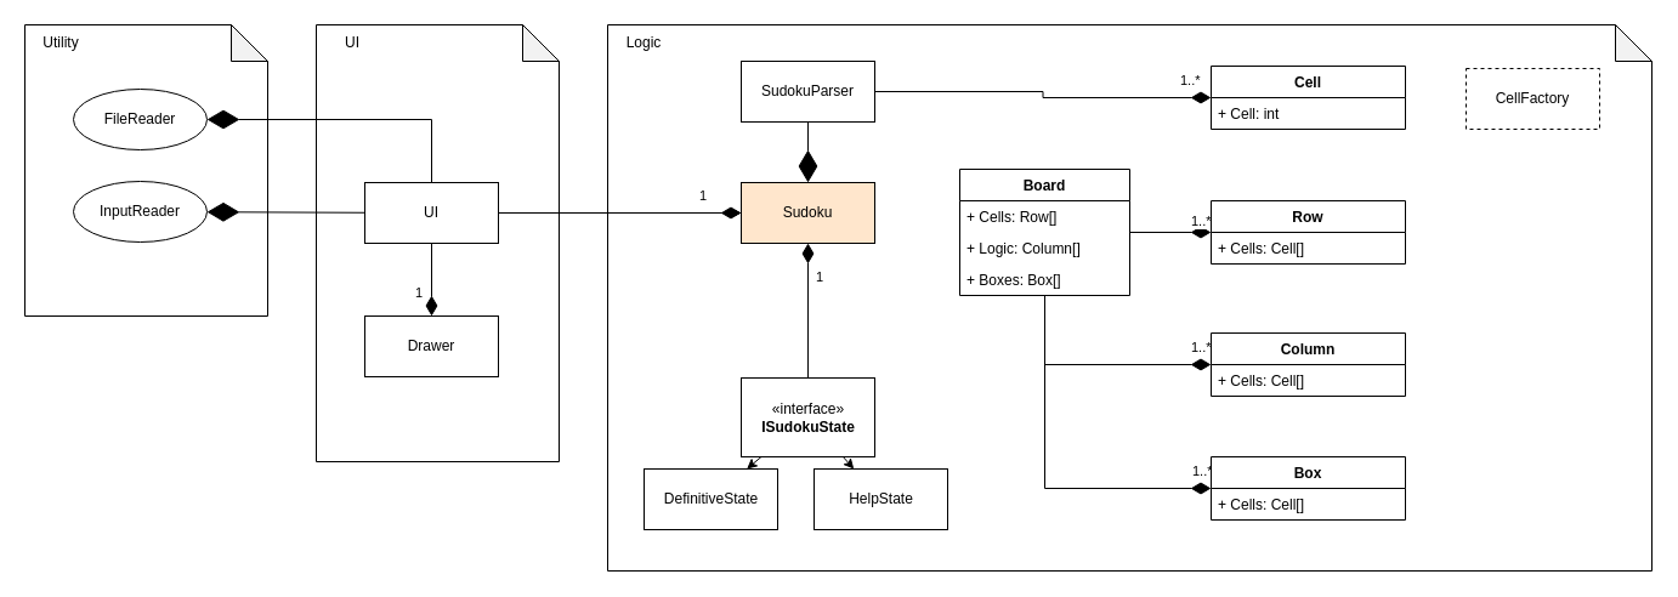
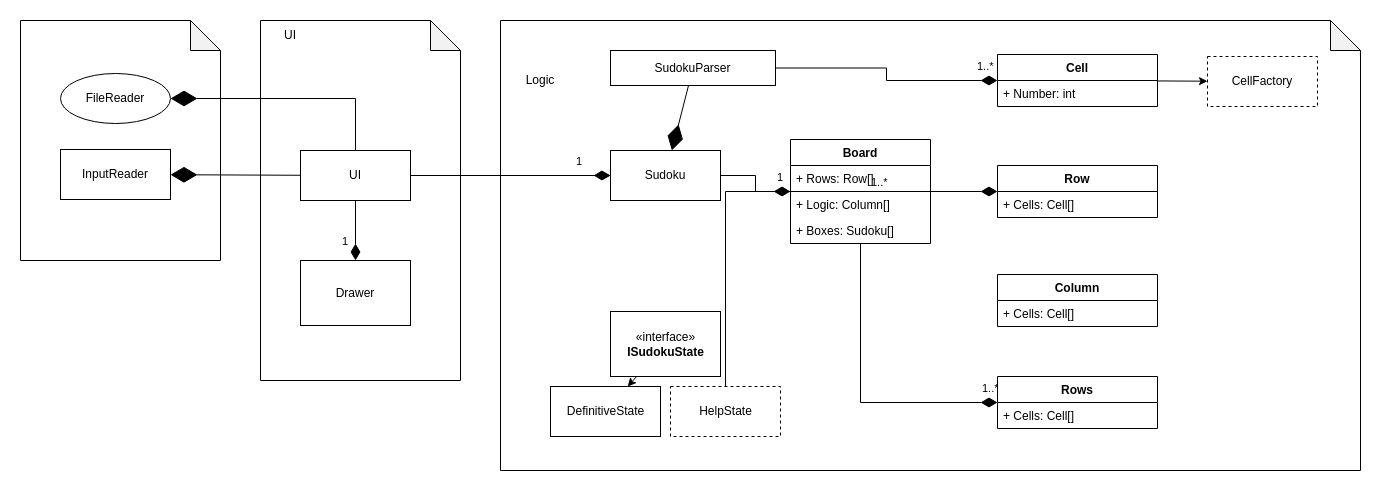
- <mxCell id="40" value="Utility" style="text;html=1;strokeColor=none;fillColor=none;align=center;verticalAlign=middle;whiteSpace=wrap;rounded=0;" vertex="1" parent="1"><mxGeometry x="20" y="20" width="60" height="30" as="geometry" /></mxCell>
- <mxCell id="39" value="Logic" style="text;html=1;strokeColor=none;fillColor=none;align=center;verticalAlign=middle;whiteSpace=wrap;rounded=0;" parent="1" vertex="1"><mxGeometry x="500" y="20" width="60" height="30" as="geometry" /></mxCell>
+ <mxCell id="39" value="Logic" style="text;html=1;strokeColor=none;fillColor=none;align=center;verticalAlign=middle;whiteSpace=wrap;rounded=0;" parent="1" vertex="1"><mxGeometry x="510" y="65" width="60" height="30" as="geometry" /></mxCell>
- <mxCell id="41" value="SudokuParser" style="rounded=0;whiteSpace=wrap;html=1;" vertex="1" parent="1"><mxGeometry x="610" y="50" width="110" height="50" as="geometry" /></mxCell>
+ <mxCell id="41" value="SudokuParser" style="rounded=0;whiteSpace=wrap;html=1;" vertex="1" parent="1"><mxGeometry x="610" y="50" width="165" height="35" as="geometry" /></mxCell>
+ <mxCell id="20" value="" style="endArrow=classic;html=1;rounded=0;" parent="1" source="21" target="19" edge="1"><mxGeometry width="50" height="50" relative="1" as="geometry"><mxPoint x="1130" y="106" as="sourcePoint" /><mxPoint x="1180" y="56" as="targetPoint" /></mxGeometry></mxCell>
- <mxCell id="22" value="+ Cell: int" style="text;strokeColor=none;fillColor=none;align=left;verticalAlign=top;spacingLeft=4;spacingRight=4;overflow=hidden;rotatable=0;points=[[0,0.5],[1,0.5]];portConstraint=eastwest;" parent="21" vertex="1"><mxGeometry y="26" width="160" height="26" as="geometry" /></mxCell>
+ <mxCell id="22" value="+ Number: int" style="text;strokeColor=none;fillColor=none;align=left;verticalAlign=top;spacingLeft=4;spacingRight=4;overflow=hidden;rotatable=0;points=[[0,0.5],[1,0.5]];portConstraint=eastwest;" parent="21" vertex="1"><mxGeometry y="26" width="160" height="26" as="geometry" /></mxCell>
- <mxCell id="8" value="InputReader" style="ellipse;whiteSpace=wrap;html=1;" parent="1" vertex="1"><mxGeometry y="149" width="110" height="50" as="geometry" x="60" /></mxCell>
+ <mxCell id="8" value="InputReader" style="rounded=0;whiteSpace=wrap;html=1;" parent="1" vertex="1"><mxGeometry y="149" width="110" height="50" as="geometry" x="60" /></mxCell>
- <mxCell id="5" value="Sudoku" style="rounded=0;whiteSpace=wrap;html=1;fillColor=#ffe6cc;" parent="1" vertex="1"><mxGeometry x="610" y="150" width="110" height="50" as="geometry" /></mxCell>
+ <mxCell id="5" value="Sudoku" style="rounded=0;whiteSpace=wrap;html=1;" parent="1" vertex="1"><mxGeometry x="610" y="150" width="110" height="50" as="geometry" /></mxCell>
+ <mxCell id="12" value="1" style="endArrow=none;html=1;endSize=12;startArrow=diamondThin;startSize=14;startFill=1;edgeStyle=orthogonalEdgeStyle;align=left;verticalAlign=bottom;rounded=0;entryX=1;entryY=0.5;entryDx=0;entryDy=0;endFill=0;" parent="1" source="34" target="5" edge="1"><mxGeometry x="-0.644" y="-5" relative="1" as="geometry"><mxPoint x="503" y="201" as="sourcePoint" /><mxPoint x="430" y="201" as="targetPoint" /><mxPoint as="offset" /></mxGeometry></mxCell>
- <mxCell id="35" value="+ Cells: Row[]" style="text;strokeColor=none;fillColor=none;align=left;verticalAlign=top;spacingLeft=4;spacingRight=4;overflow=hidden;rotatable=0;points=[[0,0.5],[1,0.5]];portConstraint=eastwest;" parent="34" vertex="1"><mxGeometry y="26" width="140" height="26" as="geometry" /></mxCell>
+ <mxCell id="35" value="+ Rows: Row[]" style="text;strokeColor=none;fillColor=none;align=left;verticalAlign=top;spacingLeft=4;spacingRight=4;overflow=hidden;rotatable=0;points=[[0,0.5],[1,0.5]];portConstraint=eastwest;" parent="34" vertex="1"><mxGeometry y="26" width="140" height="26" as="geometry" /></mxCell>
- <mxCell id="13" value="1..*" style="endArrow=none;html=1;endSize=12;startArrow=diamondThin;startSize=14;startFill=1;edgeStyle=orthogonalEdgeStyle;align=left;verticalAlign=bottom;rounded=0;endFill=0;" parent="1" source="23" target="34" edge="1"><mxGeometry x="-0.452" relative="1" as="geometry"><mxPoint x="817" y="201" as="sourcePoint" /><mxPoint x="920" y="191" as="targetPoint" /><mxPoint as="offset" /></mxGeometry></mxCell>
+ <mxCell id="13" value="1..*" style="endArrow=none;html=1;endSize=12;startArrow=diamondThin;startSize=14;startFill=1;edgeStyle=orthogonalEdgeStyle;align=left;verticalAlign=bottom;rounded=0;endFill=0;" parent="1" source="23" target="31" edge="1"><mxGeometry x="-0.452" relative="1" as="geometry"><mxPoint x="817" y="201" as="sourcePoint" /><mxPoint x="920" y="191" as="targetPoint" /><mxPoint as="offset" /></mxGeometry></mxCell>
- <mxCell id="37" value="+ Boxes: Box[]" style="text;strokeColor=none;fillColor=none;align=left;verticalAlign=top;spacingLeft=4;spacingRight=4;overflow=hidden;rotatable=0;points=[[0,0.5],[1,0.5]];portConstraint=eastwest;" parent="34" vertex="1"><mxGeometry y="78" width="140" height="26" as="geometry" /></mxCell>
+ <mxCell id="37" value="+ Boxes: Sudoku[]" style="text;strokeColor=none;fillColor=none;align=left;verticalAlign=top;spacingLeft=4;spacingRight=4;overflow=hidden;rotatable=0;points=[[0,0.5],[1,0.5]];portConstraint=eastwest;" parent="34" vertex="1"><mxGeometry y="78" width="140" height="26" as="geometry" /></mxCell>
- <mxCell id="18" value="1" style="endArrow=none;html=1;endSize=12;startArrow=diamondThin;startSize=14;startFill=1;edgeStyle=orthogonalEdgeStyle;align=left;verticalAlign=bottom;rounded=0;exitX=0.5;exitY=1;exitDx=0;exitDy=0;endFill=0;" parent="1" source="5" target="29" edge="1"><mxGeometry x="-0.333" y="5" relative="1" as="geometry"><mxPoint x="485" y="106" as="sourcePoint" /><mxPoint x="485" y="176" as="targetPoint" /><mxPoint as="offset" /></mxGeometry></mxCell>
- <mxCell id="9" value="Drawer" style="rounded=0;whiteSpace=wrap;html=1;" parent="1" vertex="1"><mxGeometry x="300" y="260" width="110" height="50" as="geometry" /></mxCell>
+ <mxCell id="9" value="Drawer" style="rounded=0;whiteSpace=wrap;html=1;" parent="1" vertex="1"><mxGeometry x="300" y="260" width="110" height="65" as="geometry" /></mxCell>
- <mxCell id="15" value="1..*" style="endArrow=none;html=1;endSize=12;startArrow=diamondThin;startSize=14;startFill=1;edgeStyle=orthogonalEdgeStyle;align=left;verticalAlign=bottom;rounded=0;endFill=0;" parent="1" source="25" target="34" edge="1"><mxGeometry x="-0.812" y="-5" relative="1" as="geometry"><mxPoint x="1000" y="201" as="sourcePoint" /><mxPoint x="927" y="201" as="targetPoint" /><mxPoint as="offset" /></mxGeometry></mxCell>
- <mxCell id="33" value="" style="endArrow=classic;html=1;rounded=0;" parent="1" source="29" target="31" edge="1"><mxGeometry width="50" height="50" relative="1" as="geometry"><mxPoint x="652.778" y="371" as="sourcePoint" /><mxPoint x="617.222" y="411" as="targetPoint" /></mxGeometry></mxCell>
- <mxCell id="27" value="Box" style="swimlane;fontStyle=1;align=center;verticalAlign=top;childLayout=stackLayout;horizontal=1;startSize=26;horizontalStack=0;resizeParent=1;resizeParentMax=0;resizeLast=0;collapsible=1;marginBottom=0;" parent="1" vertex="1"><mxGeometry x="997" y="376" width="160" height="52" as="geometry" /></mxCell>
+ <mxCell id="27" value="Rows" style="swimlane;fontStyle=1;align=center;verticalAlign=top;childLayout=stackLayout;horizontal=1;startSize=26;horizontalStack=0;resizeParent=1;resizeParentMax=0;resizeLast=0;collapsible=1;marginBottom=0;" parent="1" vertex="1"><mxGeometry x="997" y="376" width="160" height="52" as="geometry" /></mxCell>
- <mxCell id="30" value="DefinitiveState" style="html=1;" parent="1" vertex="1"><mxGeometry x="530" y="386" width="110" height="50" as="geometry" /></mxCell>
+ <mxCell id="30" value="DefinitiveState" style="html=1;" parent="1" vertex="1"><mxGeometry x="550" y="386" width="110" height="50" as="geometry" /></mxCell>
- <mxCell id="31" value="HelpState" style="html=1;" parent="1" vertex="1"><mxGeometry x="670" y="386" width="110" height="50" as="geometry" /></mxCell>
+ <mxCell id="31" value="HelpState" style="html=1;dashed=1;" parent="1" vertex="1"><mxGeometry x="670" y="386" width="110" height="50" as="geometry" /></mxCell>
